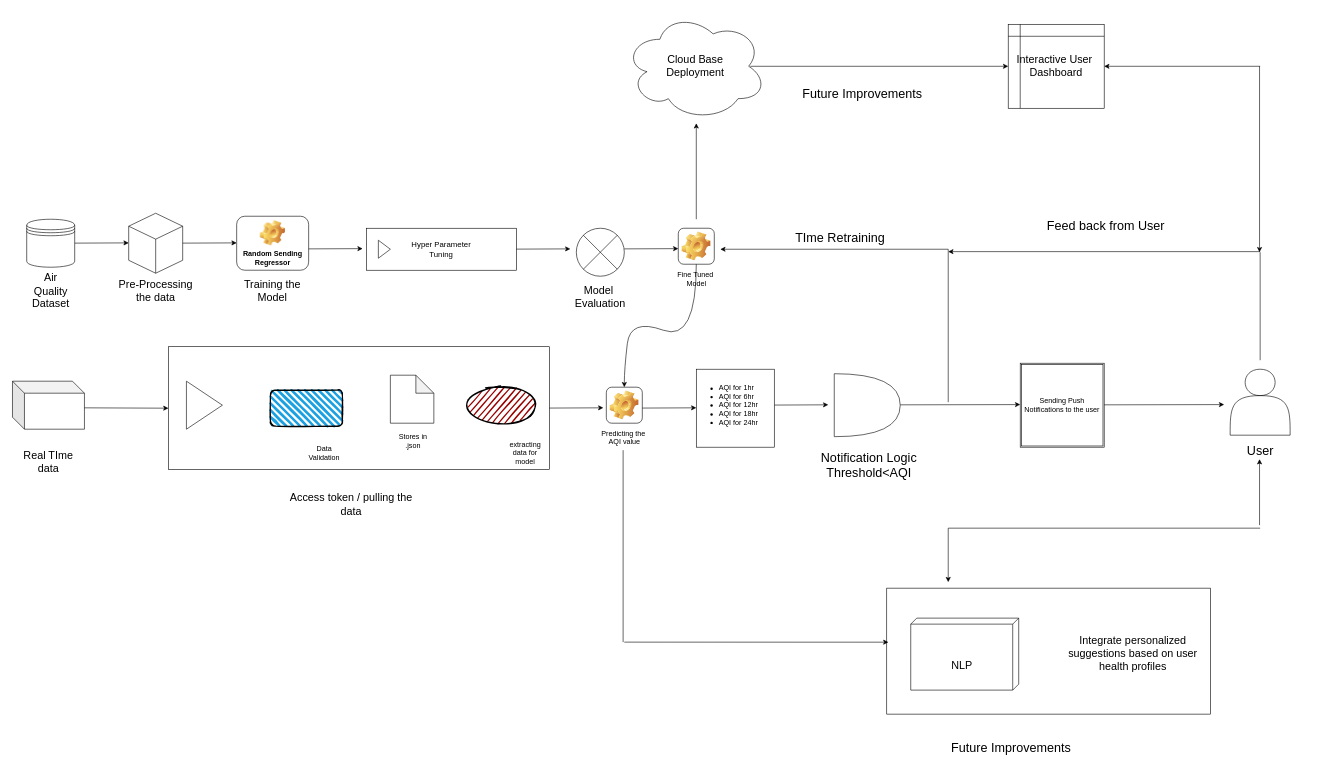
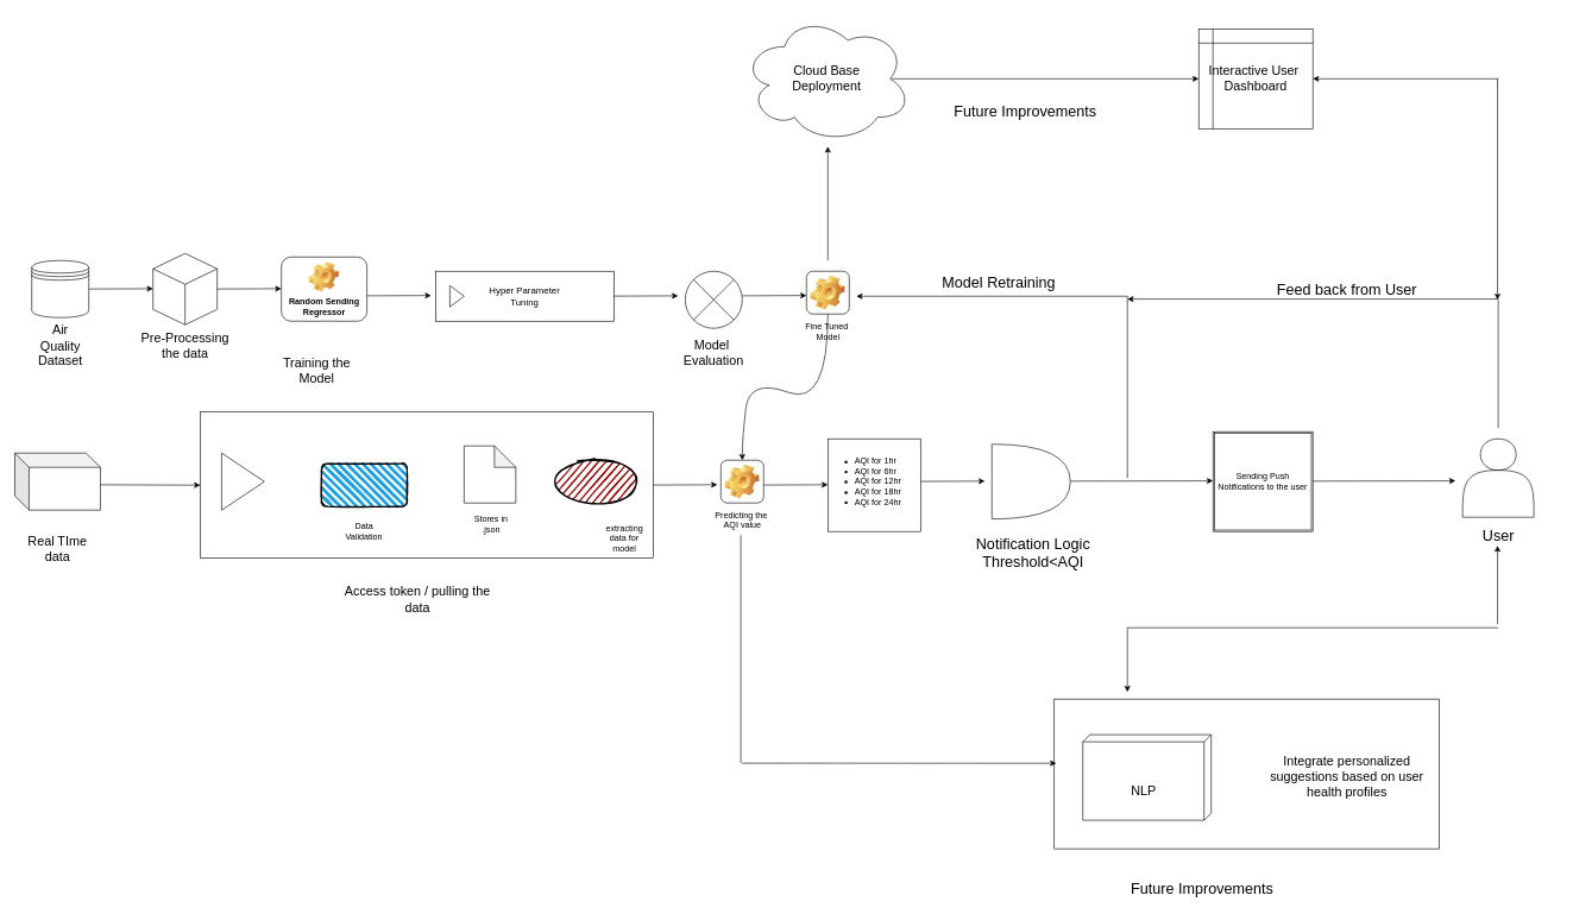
- <mxCell id="54" value="&lt;span style=&quot;font-size: 21px;&quot;&gt;Feed back from User&lt;/span&gt;" style="text;strokeColor=none;align=center;fillColor=none;html=1;verticalAlign=middle;whiteSpace=wrap;rounded=0;" vertex="1" parent="1"><mxGeometry x="1712.5" y="360" width="260" height="30" as="geometry" /></mxCell>
+ <mxCell id="54" value="&lt;span style=&quot;font-size: 21px;&quot;&gt;Feed back from User&lt;/span&gt;" style="text;strokeColor=none;align=center;fillColor=none;html=1;verticalAlign=middle;whiteSpace=wrap;rounded=0;" vertex="1" parent="1"><mxGeometry x="1757.5" y="390" width="260" height="30" as="geometry" /></mxCell>
- <mxCell id="50" value="&lt;span style=&quot;font-size: 21px;&quot;&gt;TIme Retraining&lt;/span&gt;" style="text;strokeColor=none;align=center;fillColor=none;html=1;verticalAlign=middle;whiteSpace=wrap;rounded=0;" vertex="1" parent="1"><mxGeometry x="1270" y="380" width="260" height="30" as="geometry" /></mxCell>
+ <mxCell id="50" value="&lt;span style=&quot;font-size: 21px;&quot;&gt;Model Retraining&lt;/span&gt;" style="text;strokeColor=none;align=center;fillColor=none;html=1;verticalAlign=middle;whiteSpace=wrap;rounded=0;" vertex="1" parent="1"><mxGeometry x="1270" y="380" width="260" height="30" as="geometry" /></mxCell>
- <mxCell id="9" value="&lt;font style=&quot;font-size: 18px;&quot;&gt;Training the Model&lt;/font&gt;" style="text;strokeColor=none;align=center;fillColor=none;html=1;verticalAlign=middle;whiteSpace=wrap;rounded=0;" vertex="1" parent="1"><mxGeometry x="381.25" y="470" width="145" height="30" as="geometry" /></mxCell>
+ <mxCell id="9" value="&lt;font style=&quot;font-size: 18px;&quot;&gt;Training the Model&lt;/font&gt;" style="text;strokeColor=none;align=center;fillColor=none;html=1;verticalAlign=middle;whiteSpace=wrap;rounded=0;" vertex="1" parent="1"><mxGeometry x="371.25" y="505" width="145" height="30" as="geometry" /></mxCell>
- <mxCell id="47" value="Data Validation" style="text;strokeColor=none;align=center;fillColor=none;html=1;verticalAlign=middle;whiteSpace=wrap;rounded=0;" vertex="1" parent="1"><mxGeometry x="505" y="740" width="70" height="30" as="geometry" /></mxCell>
+ <mxCell id="47" value="Data Validation" style="text;strokeColor=none;align=center;fillColor=none;html=1;verticalAlign=middle;whiteSpace=wrap;rounded=0;" vertex="1" parent="1"><mxGeometry x="475" y="730" width="70" height="30" as="geometry" /></mxCell>
